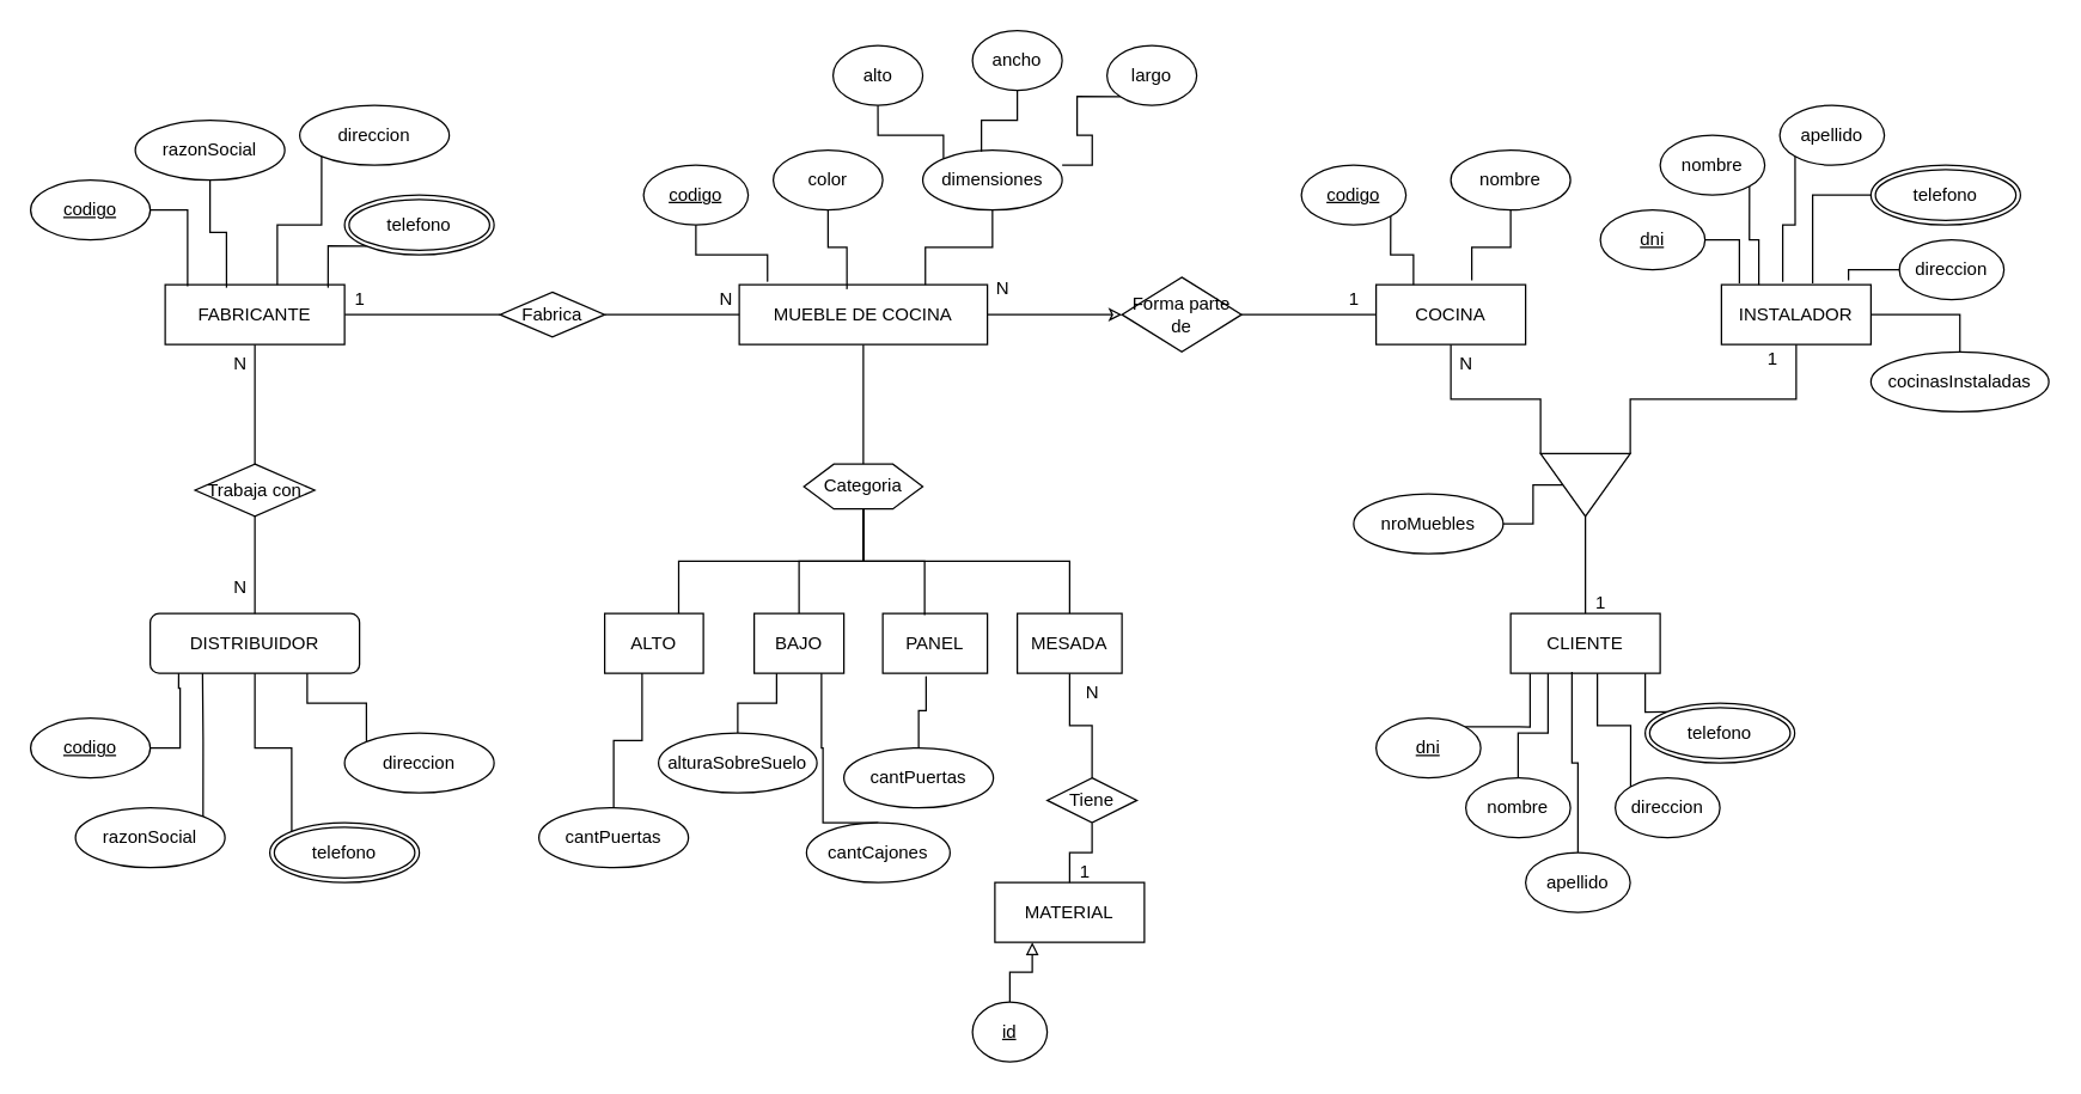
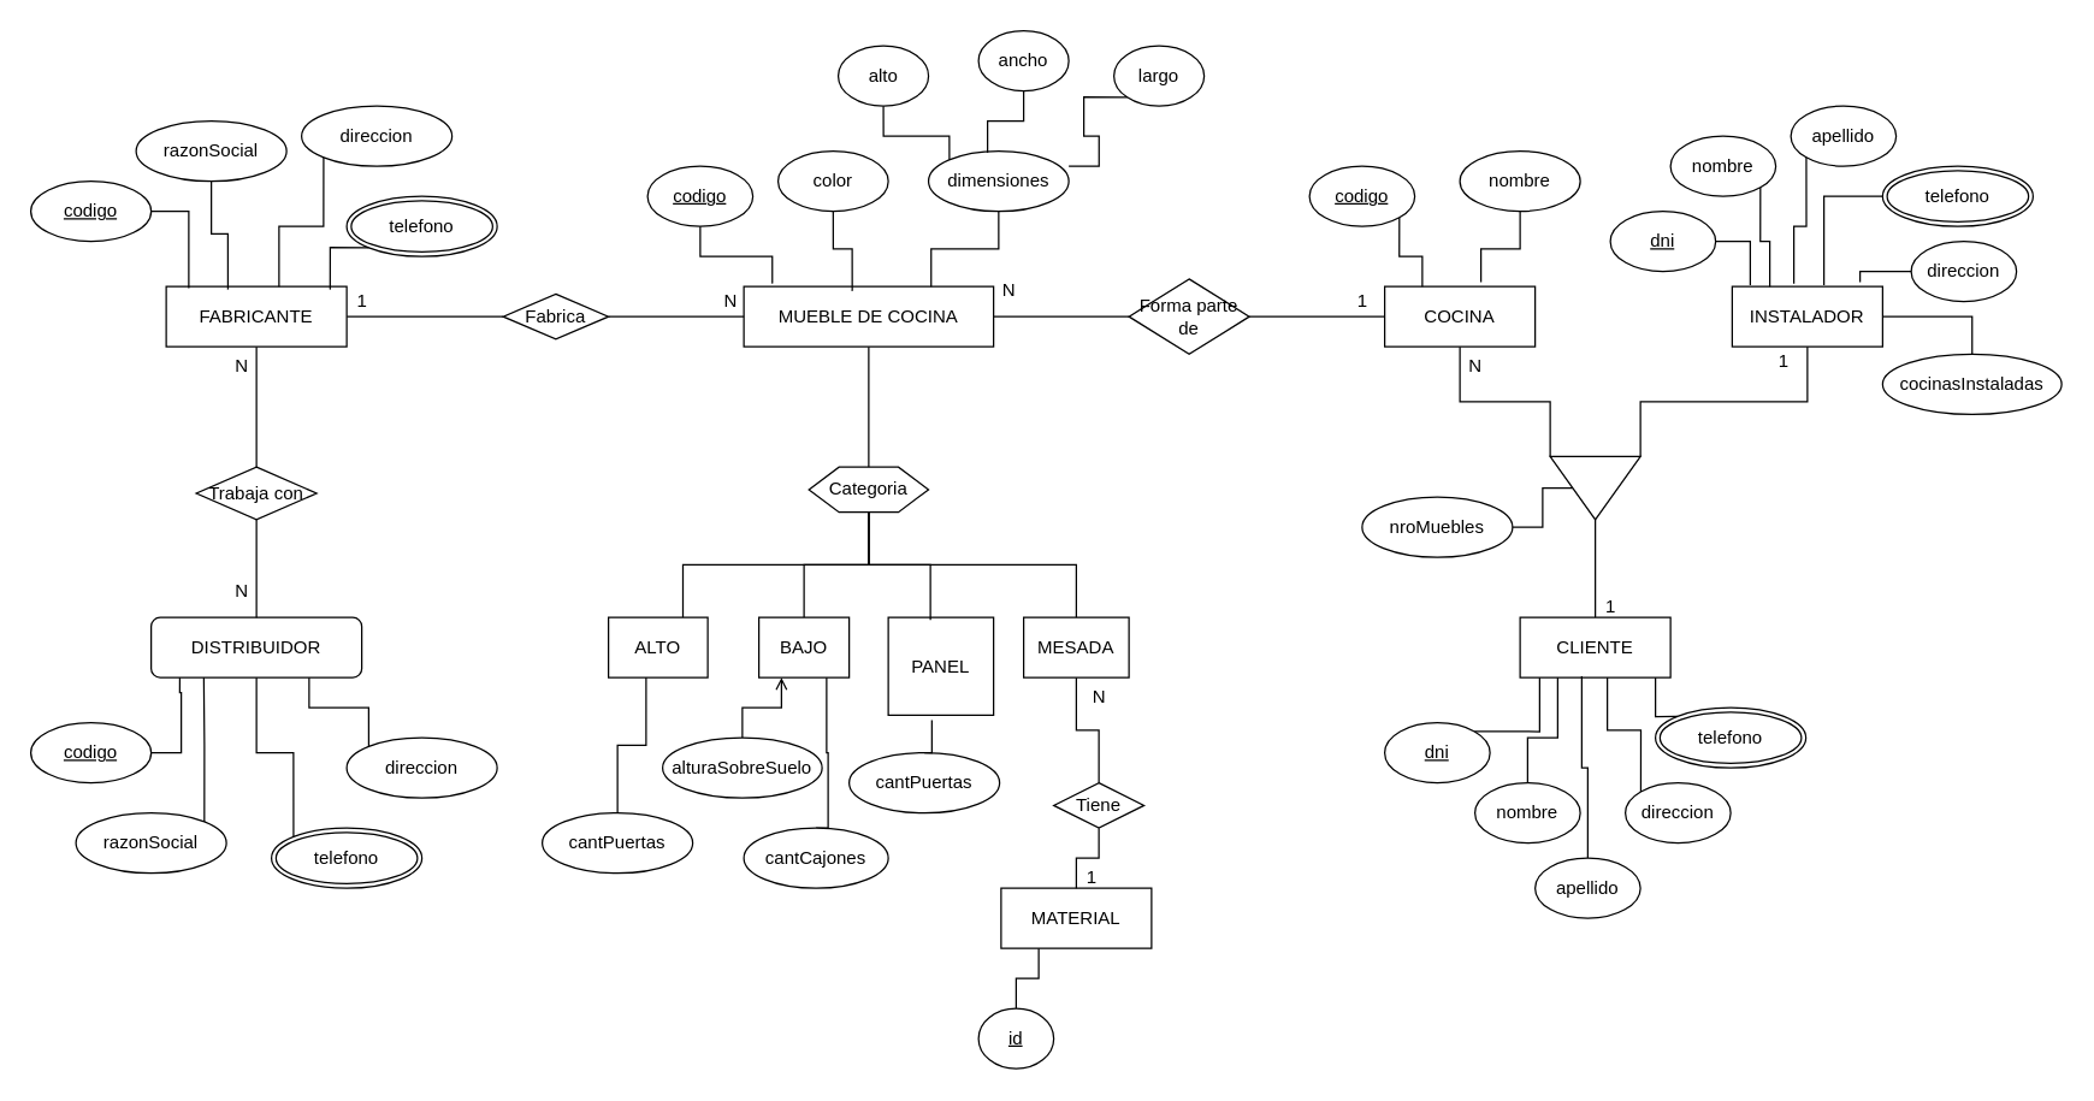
- <mxCell id="6" style="edgeStyle=orthogonalEdgeStyle;rounded=0;orthogonalLoop=1;jettySize=auto;html=1;exitX=1;exitY=0.5;exitDx=0;exitDy=0;entryX=0;entryY=0.5;entryDx=0;entryDy=0;endArrow=classic;endFill=0;" edge="1" parent="1" source="7" target="70"><mxGeometry relative="1" as="geometry" /></mxCell>
+ <mxCell id="6" style="edgeStyle=orthogonalEdgeStyle;rounded=0;orthogonalLoop=1;jettySize=auto;html=1;exitX=1;exitY=0.5;exitDx=0;exitDy=0;entryX=0;entryY=0.5;entryDx=0;entryDy=0;endArrow=none;endFill=0;" edge="1" parent="1" source="7" target="70"><mxGeometry relative="1" as="geometry" /></mxCell>
- <mxCell id="14" value="PANEL" style="whiteSpace=wrap;html=1;align=center;" vertex="1" parent="1"><mxGeometry x="590" y="410" width="70" height="40" as="geometry" /></mxCell>
+ <mxCell id="14" value="PANEL" style="whiteSpace=wrap;html=1;align=center;" vertex="1" parent="1"><mxGeometry x="590" y="410" width="70" height="65" as="geometry" /></mxCell>
- <mxCell id="40" style="edgeStyle=orthogonalEdgeStyle;rounded=0;orthogonalLoop=1;jettySize=auto;html=1;exitX=0.5;exitY=0;exitDx=0;exitDy=0;entryX=0.25;entryY=1;entryDx=0;entryDy=0;endArrow=none;endFill=0;" edge="1" parent="1" source="41" target="13"><mxGeometry relative="1" as="geometry" /></mxCell>
+ <mxCell id="40" style="edgeStyle=orthogonalEdgeStyle;rounded=0;orthogonalLoop=1;jettySize=auto;html=1;exitX=0.5;exitY=0;exitDx=0;exitDy=0;entryX=0.25;entryY=1;entryDx=0;entryDy=0;endArrow=open;endFill=0;" edge="1" parent="1" source="41" target="13"><mxGeometry relative="1" as="geometry" /></mxCell>
- <mxCell id="43" value="cantCajones" style="ellipse;whiteSpace=wrap;html=1;align=center;" vertex="1" parent="1"><mxGeometry x="539" y="550" width="96" height="40" as="geometry" /></mxCell>
+ <mxCell id="43" value="cantCajones" style="ellipse;whiteSpace=wrap;html=1;align=center;" vertex="1" parent="1"><mxGeometry x="494" y="550" width="96" height="40" as="geometry" /></mxCell>
- <mxCell id="49" style="edgeStyle=orthogonalEdgeStyle;rounded=0;orthogonalLoop=1;jettySize=auto;html=1;exitX=0.5;exitY=0;exitDx=0;exitDy=0;entryX=0.25;entryY=1;entryDx=0;entryDy=0;endArrow=block;endFill=0;" edge="1" parent="1" source="50" target="48"><mxGeometry relative="1" as="geometry" /></mxCell>
+ <mxCell id="49" style="edgeStyle=orthogonalEdgeStyle;rounded=0;orthogonalLoop=1;jettySize=auto;html=1;exitX=0.5;exitY=0;exitDx=0;exitDy=0;entryX=0.25;entryY=1;entryDx=0;entryDy=0;endArrow=none;endFill=0;" edge="1" parent="1" source="50" target="48"><mxGeometry relative="1" as="geometry" /></mxCell>
